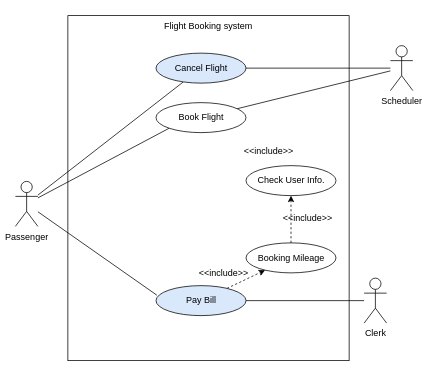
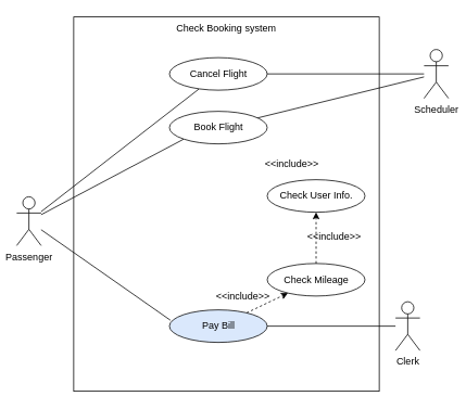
- <mxCell id="2" value="Flight Booking system" style="verticalAlign=top;" parent="1" vertex="1"><mxGeometry x="90" y="20" width="375" height="460" as="geometry" /></mxCell>
+ <mxCell id="2" value="Check Booking system" style="verticalAlign=top;" parent="1" vertex="1"><mxGeometry x="90" y="20" width="375" height="460" as="geometry" /></mxCell>
- <mxCell id="9" value="Cancel Flight" style="ellipse;whiteSpace=wrap;html=1;fillColor=#dae8fc;" parent="1" vertex="1"><mxGeometry x="207.5" y="70" width="120" height="40" as="geometry" /></mxCell>
+ <mxCell id="9" value="Cancel Flight" style="ellipse;whiteSpace=wrap;html=1;" parent="1" vertex="1"><mxGeometry x="207.5" y="70" width="120" height="40" as="geometry" /></mxCell>
- <mxCell id="17" value="Booking Mileage" style="ellipse;whiteSpace=wrap;html=1;" parent="1" vertex="1"><mxGeometry x="327.5" y="323" width="120" height="40" as="geometry" /></mxCell>
+ <mxCell id="17" value="Check Mileage" style="ellipse;whiteSpace=wrap;html=1;" parent="1" vertex="1"><mxGeometry x="327.5" y="323" width="120" height="40" as="geometry" /></mxCell>
